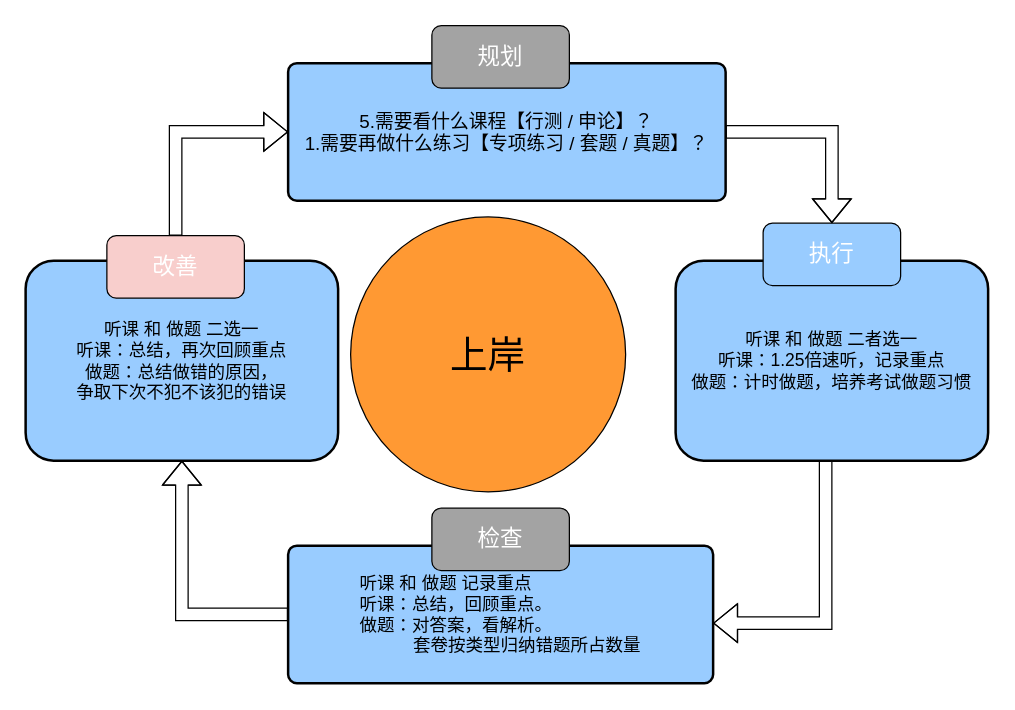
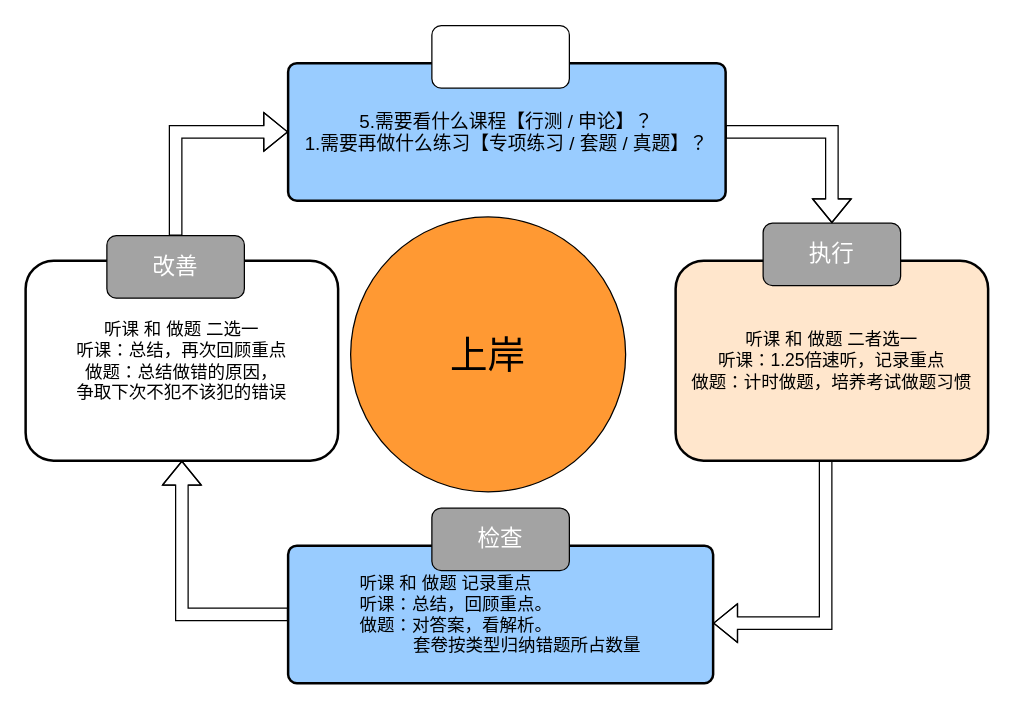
- <mxCell id="9" value="规划" style="rounded=1;whiteSpace=wrap;html=1;fontSize=18;fillColor=#A3A3A3;fontColor=#fff;" vertex="1" parent="1"><mxGeometry x="345" y="20" width="110" height="50" as="geometry" /></mxCell>
+ <mxCell id="9" value="规划" style="rounded=1;whiteSpace=wrap;html=1;fontSize=18;fillColor=#ffffff;fontColor=#fff;" vertex="1" parent="1"><mxGeometry x="345" y="20" width="110" height="50" as="geometry" /></mxCell>
- <mxCell id="10" value="执行" style="rounded=1;whiteSpace=wrap;html=1;fontSize=18;fillColor=#99ccff;fontColor=#fff;rotation=0;" vertex="1" parent="1"><mxGeometry x="610" y="178" width="110" height="50" as="geometry" /></mxCell>
+ <mxCell id="10" value="执行" style="rounded=1;whiteSpace=wrap;html=1;fontSize=18;fillColor=#A3A3A3;fontColor=#fff;rotation=0;" vertex="1" parent="1"><mxGeometry x="610" y="178" width="110" height="50" as="geometry" /></mxCell>
- <mxCell id="15" value="改善" style="rounded=1;whiteSpace=wrap;html=1;fontSize=18;fillColor=#f8cecc;fontColor=#fff;rotation=0;" vertex="1" parent="1"><mxGeometry x="85" y="188" width="110" height="50" as="geometry" /></mxCell>
+ <mxCell id="15" value="改善" style="rounded=1;whiteSpace=wrap;html=1;fontSize=18;fillColor=#A3A3A3;fontColor=#fff;rotation=0;" vertex="1" parent="1"><mxGeometry x="85" y="188" width="110" height="50" as="geometry" /></mxCell>
- <mxCell id="14" value="听课 和 做题 二选一&lt;br&gt;听课：总结，再次回顾重点&lt;br&gt;做题：总结做错的原因，&lt;br&gt;争取下次不犯不该犯的错误&lt;br&gt;&lt;div style=&quot;text-align: justify&quot;&gt;&lt;/div&gt;" style="whiteSpace=wrap;html=1;rounded=1;strokeWidth=2;arcSize=14;rotation=0;fillColor=#99CCFF;fontSize=14;align=center;" vertex="1" parent="1"><mxGeometry x="20" y="208" width="250" height="160" as="geometry" /></mxCell>
+ <mxCell id="14" value="听课 和 做题 二选一&lt;br&gt;听课：总结，再次回顾重点&lt;br&gt;做题：总结做错的原因，&lt;br&gt;争取下次不犯不该犯的错误&lt;br&gt;&lt;div style=&quot;text-align: justify&quot;&gt;&lt;/div&gt;" style="whiteSpace=wrap;html=1;rounded=1;strokeWidth=2;arcSize=14;rotation=0;fillColor=#ffffff;fontSize=14;align=center;" vertex="1" parent="1"><mxGeometry x="20" y="208" width="250" height="160" as="geometry" /></mxCell>
- <mxCell id="5" value="听课 和 做题 二者选一&lt;br&gt;听课：1.25倍速听，记录重点&lt;br&gt;做题：计时做题，培养考试做题习惯&lt;br&gt;&lt;div style=&quot;text-align: justify&quot;&gt;&lt;/div&gt;" style="whiteSpace=wrap;html=1;rounded=1;strokeWidth=2;arcSize=14;rotation=0;fillColor=#99CCFF;fontSize=14;align=center;" vertex="1" parent="1"><mxGeometry x="540" y="208" width="250" height="160" as="geometry" /></mxCell>
+ <mxCell id="5" value="听课 和 做题 二者选一&lt;br&gt;听课：1.25倍速听，记录重点&lt;br&gt;做题：计时做题，培养考试做题习惯&lt;br&gt;&lt;div style=&quot;text-align: justify&quot;&gt;&lt;/div&gt;" style="whiteSpace=wrap;html=1;rounded=1;strokeWidth=2;arcSize=14;rotation=0;fillColor=#ffe6cc;fontSize=14;align=center;" vertex="1" parent="1"><mxGeometry x="540" y="208" width="250" height="160" as="geometry" /></mxCell>
